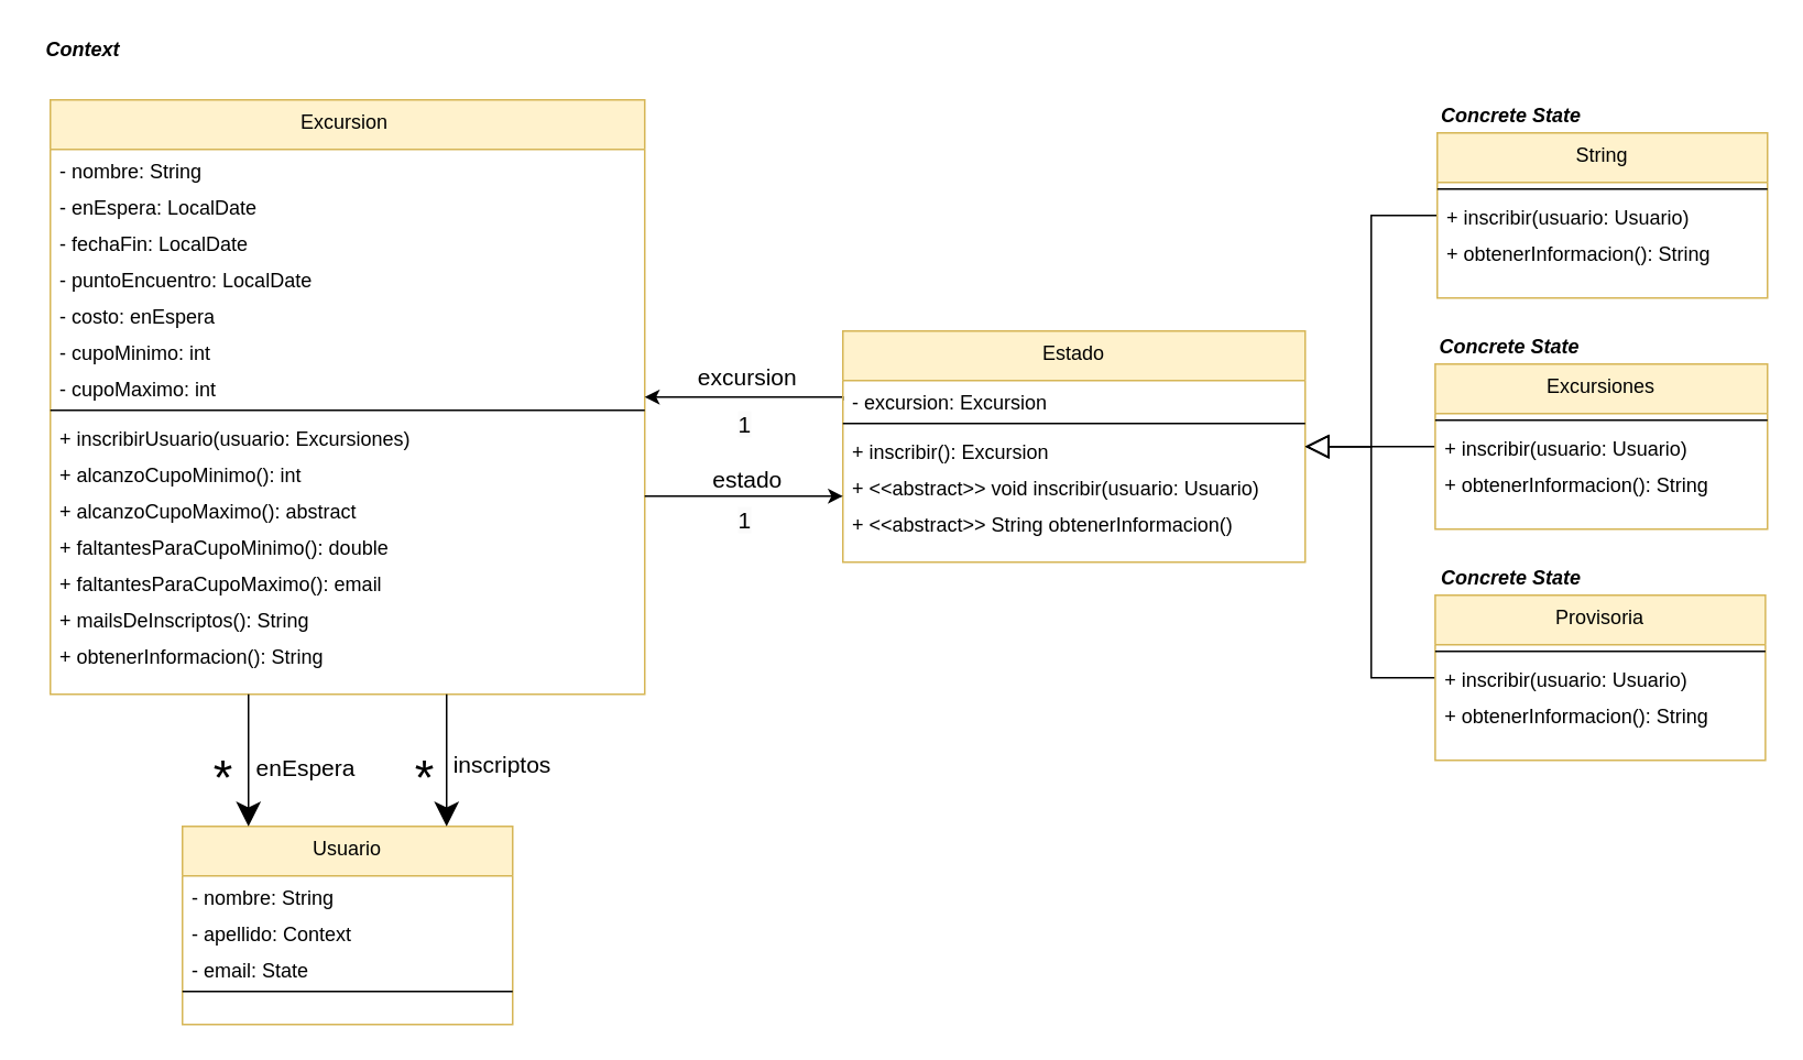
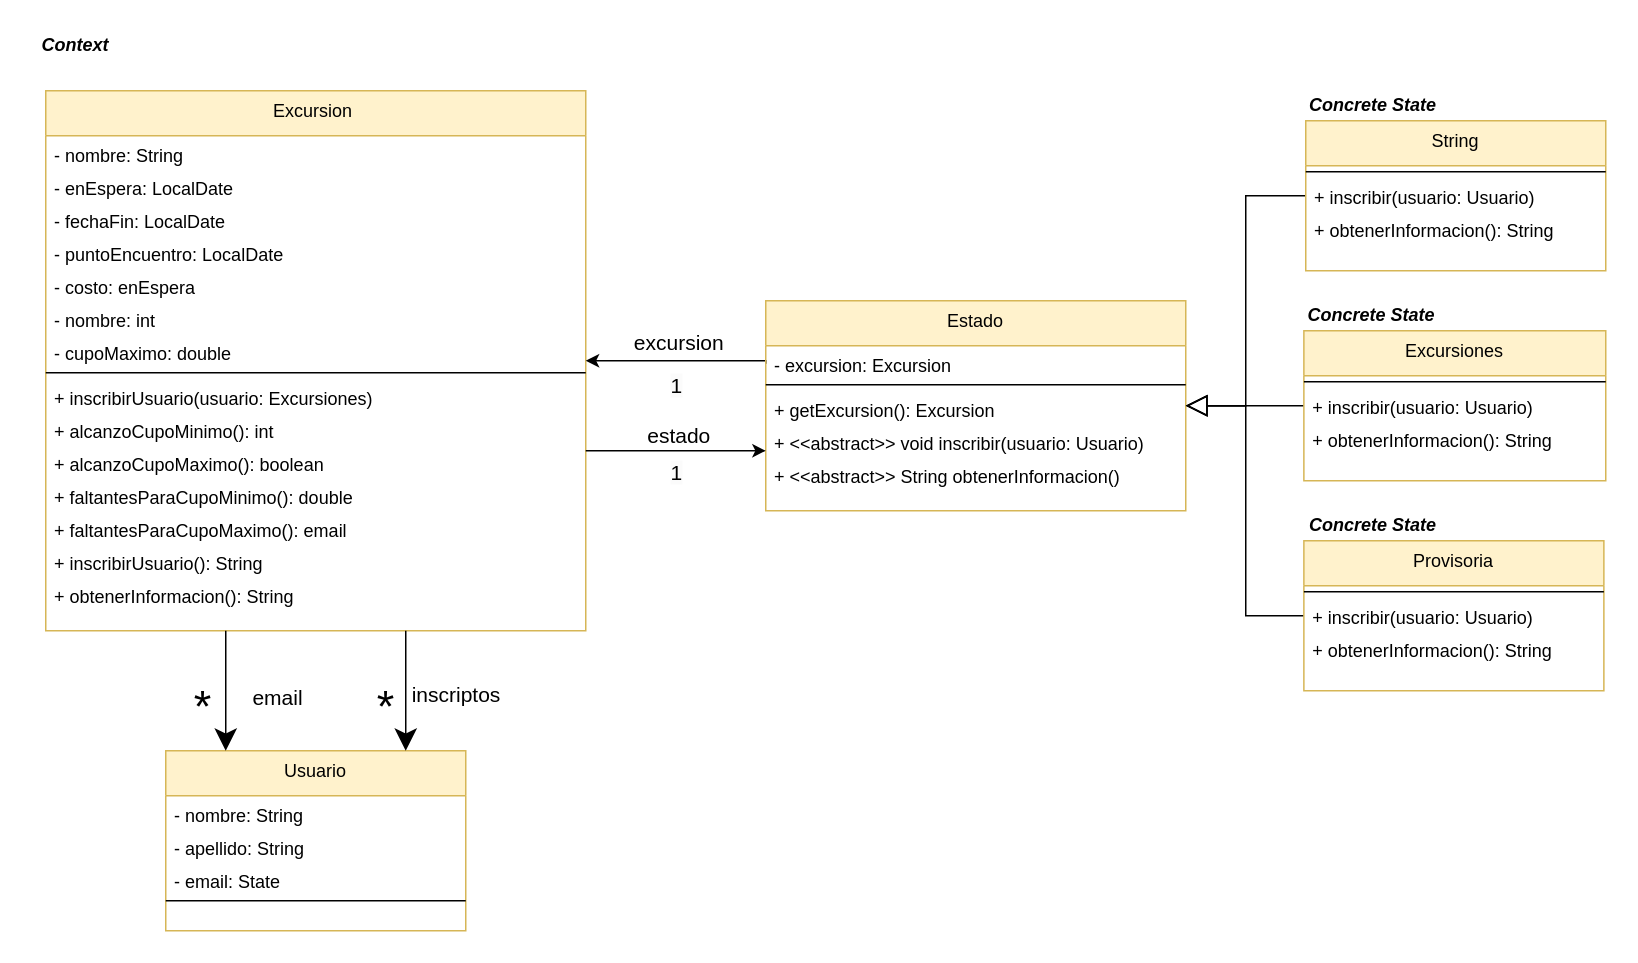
- <mxCell id="8" value="- cupoMinimo: int" style="text;align=left;verticalAlign=top;spacingLeft=4;spacingRight=4;overflow=hidden;rotatable=0;points=[[0,0.5],[1,0.5]];portConstraint=eastwest;rounded=0;shadow=0;html=0;" vertex="1" parent="2"><mxGeometry y="140" width="360" height="22" as="geometry" /></mxCell>
+ <mxCell id="8" value="- nombre: int" style="text;align=left;verticalAlign=top;spacingLeft=4;spacingRight=4;overflow=hidden;rotatable=0;points=[[0,0.5],[1,0.5]];portConstraint=eastwest;rounded=0;shadow=0;html=0;" vertex="1" parent="2"><mxGeometry y="140" width="360" height="22" as="geometry" /></mxCell>
- <mxCell id="9" value="- cupoMaximo: int" style="text;align=left;verticalAlign=top;spacingLeft=4;spacingRight=4;overflow=hidden;rotatable=0;points=[[0,0.5],[1,0.5]];portConstraint=eastwest;rounded=0;shadow=0;html=0;" vertex="1" parent="2"><mxGeometry y="162" width="360" height="22" as="geometry" /></mxCell>
+ <mxCell id="9" value="- cupoMaximo: double" style="text;align=left;verticalAlign=top;spacingLeft=4;spacingRight=4;overflow=hidden;rotatable=0;points=[[0,0.5],[1,0.5]];portConstraint=eastwest;rounded=0;shadow=0;html=0;" vertex="1" parent="2"><mxGeometry y="162" width="360" height="22" as="geometry" /></mxCell>
- <mxCell id="27" value="+ inscribir(): Excursion" style="text;align=left;verticalAlign=top;spacingLeft=4;spacingRight=4;overflow=hidden;rotatable=0;points=[[0,0.5],[1,0.5]];portConstraint=eastwest;rounded=0;shadow=0;html=0;" vertex="1" parent="24"><mxGeometry y="60" width="280" height="22" as="geometry" /></mxCell>
+ <mxCell id="27" value="+ getExcursion(): Excursion" style="text;align=left;verticalAlign=top;spacingLeft=4;spacingRight=4;overflow=hidden;rotatable=0;points=[[0,0.5],[1,0.5]];portConstraint=eastwest;rounded=0;shadow=0;html=0;" vertex="1" parent="24"><mxGeometry y="60" width="280" height="22" as="geometry" /></mxCell>
- <mxCell id="13" value="+ alcanzoCupoMaximo(): abstract" style="text;align=left;verticalAlign=top;spacingLeft=4;spacingRight=4;overflow=hidden;rotatable=0;points=[[0,0.5],[1,0.5]];portConstraint=eastwest;rounded=0;shadow=0;html=0;" vertex="1" parent="2"><mxGeometry y="236" width="360" height="22" as="geometry" /></mxCell>
+ <mxCell id="13" value="+ alcanzoCupoMaximo(): boolean" style="text;align=left;verticalAlign=top;spacingLeft=4;spacingRight=4;overflow=hidden;rotatable=0;points=[[0,0.5],[1,0.5]];portConstraint=eastwest;rounded=0;shadow=0;html=0;" vertex="1" parent="2"><mxGeometry y="236" width="360" height="22" as="geometry" /></mxCell>
- <mxCell id="16" value="+ mailsDeInscriptos(): String" style="text;align=left;verticalAlign=top;spacingLeft=4;spacingRight=4;overflow=hidden;rotatable=0;points=[[0,0.5],[1,0.5]];portConstraint=eastwest;rounded=0;shadow=0;html=0;" vertex="1" parent="2"><mxGeometry y="302" width="360" height="22" as="geometry" /></mxCell>
+ <mxCell id="16" value="+ inscribirUsuario(): String" style="text;align=left;verticalAlign=top;spacingLeft=4;spacingRight=4;overflow=hidden;rotatable=0;points=[[0,0.5],[1,0.5]];portConstraint=eastwest;rounded=0;shadow=0;html=0;" vertex="1" parent="2"><mxGeometry y="302" width="360" height="22" as="geometry" /></mxCell>
- <mxCell id="48" value="enEspera" style="text;html=1;align=center;verticalAlign=middle;whiteSpace=wrap;rounded=0;fontSize=14;" vertex="1" parent="1"><mxGeometry x="150" y="460" width="70" height="10" as="geometry" /></mxCell>
+ <mxCell id="48" value="email" style="text;html=1;align=center;verticalAlign=middle;whiteSpace=wrap;rounded=0;fontSize=14;" vertex="1" parent="1"><mxGeometry x="150" y="460" width="70" height="10" as="geometry" /></mxCell>
- <mxCell id="20" value="- apellido: Context" style="text;align=left;verticalAlign=top;spacingLeft=4;spacingRight=4;overflow=hidden;rotatable=0;points=[[0,0.5],[1,0.5]];portConstraint=eastwest;rounded=0;shadow=0;html=0;" vertex="1" parent="18"><mxGeometry y="52" width="200" height="22" as="geometry" /></mxCell>
+ <mxCell id="20" value="- apellido: String" style="text;align=left;verticalAlign=top;spacingLeft=4;spacingRight=4;overflow=hidden;rotatable=0;points=[[0,0.5],[1,0.5]];portConstraint=eastwest;rounded=0;shadow=0;html=0;" vertex="1" parent="18"><mxGeometry y="52" width="200" height="22" as="geometry" /></mxCell>
